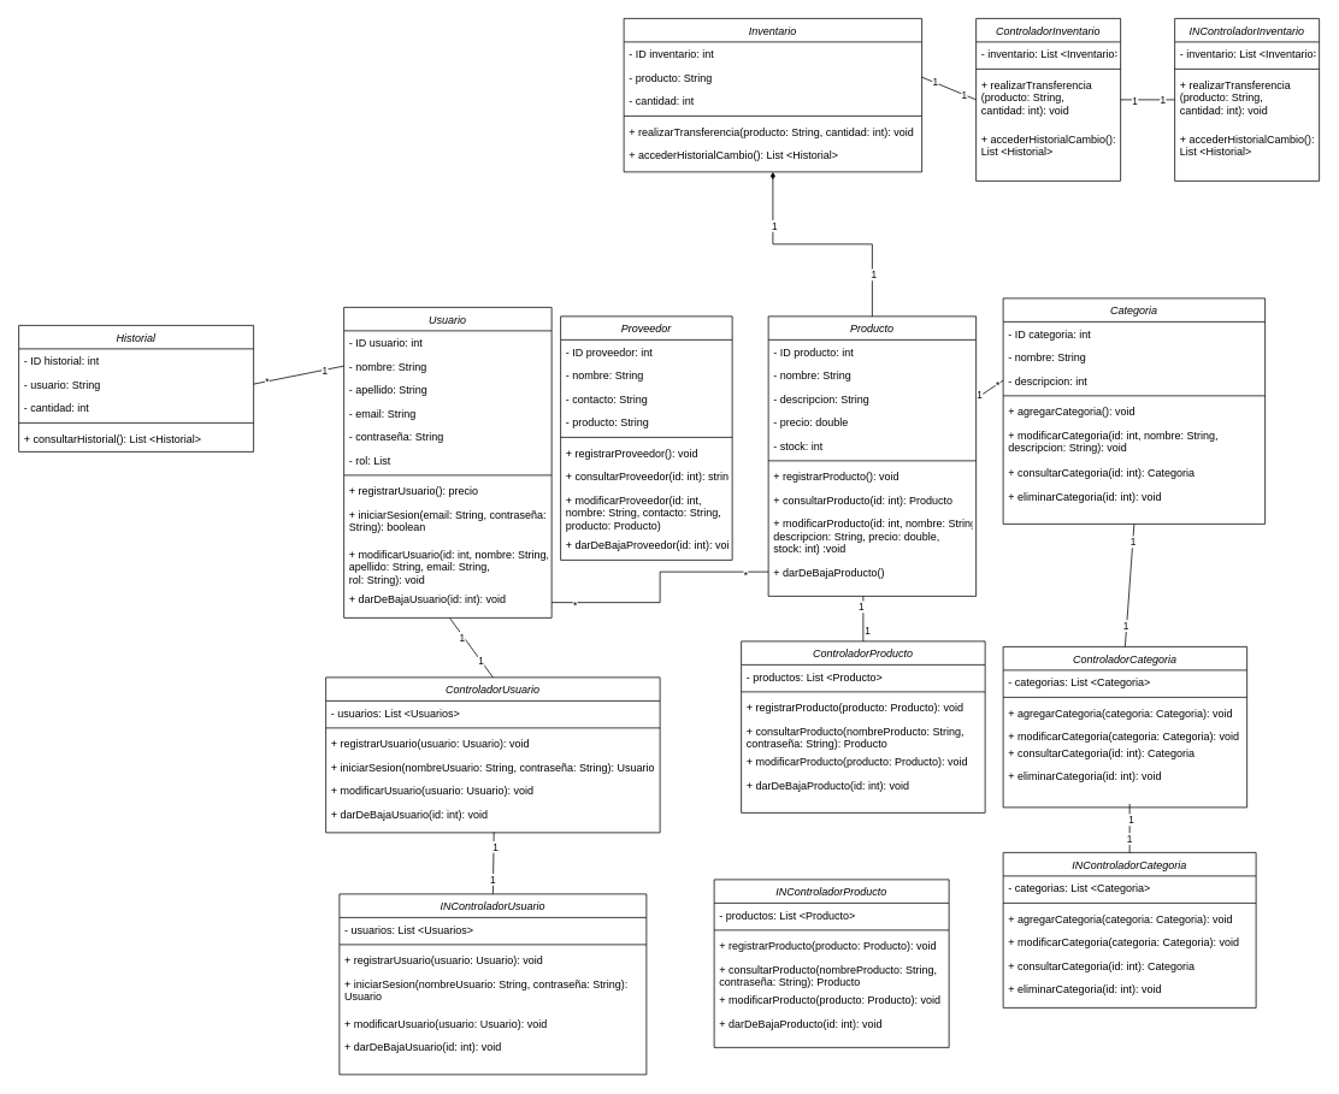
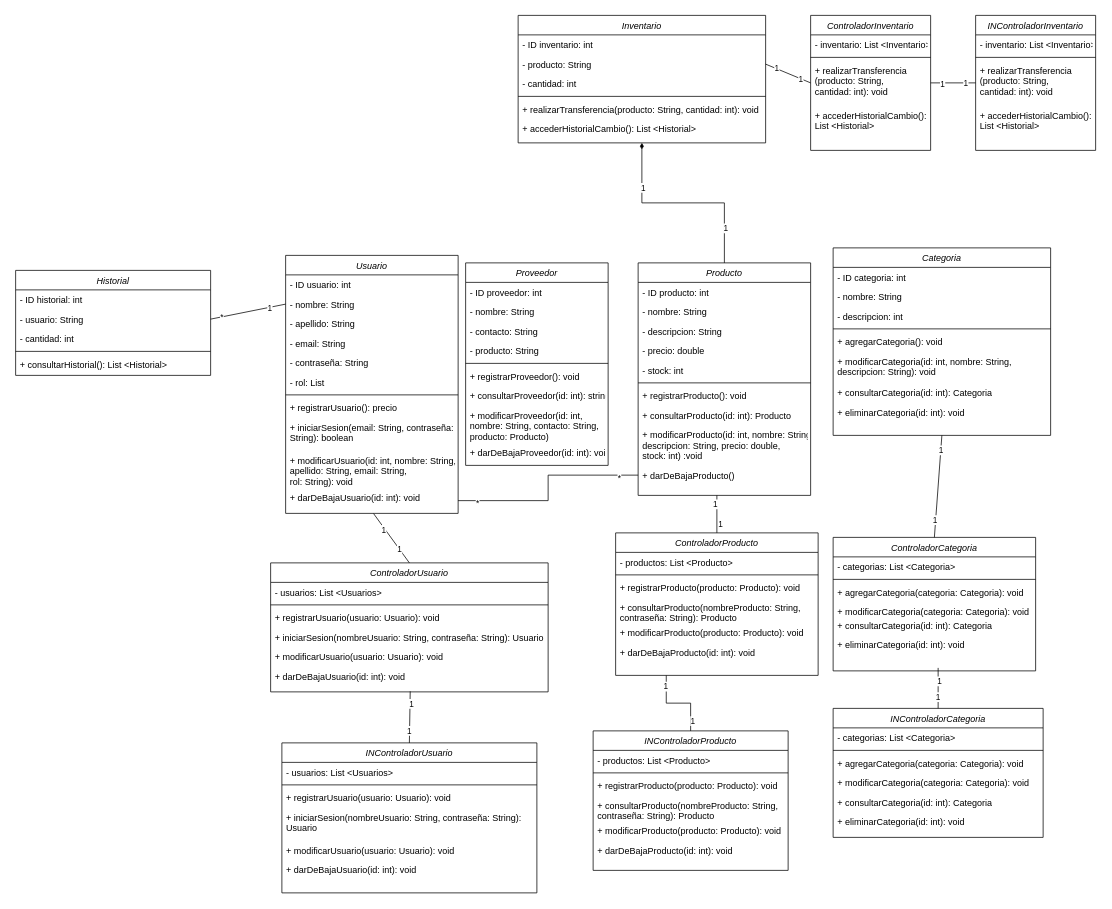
- <mxCell id="121" style="rounded=0;orthogonalLoop=1;jettySize=auto;html=1;exitX=1;exitY=0.5;exitDx=0;exitDy=0;entryX=0;entryY=0.5;entryDx=0;entryDy=0;endArrow=none;endFill=0;" parent="1" source="33" target="64" edge="1"><mxGeometry relative="1" as="geometry" /></mxCell>
- <mxCell id="122" value="1" style="edgeLabel;html=1;align=center;verticalAlign=middle;resizable=0;points=[];" parent="121" vertex="1" connectable="0"><mxGeometry x="-0.664" y="2" relative="1" as="geometry"><mxPoint as="offset" /></mxGeometry></mxCell>
- <mxCell id="123" value="*" style="edgeLabel;html=1;align=center;verticalAlign=middle;resizable=0;points=[];" parent="121" vertex="1" connectable="0"><mxGeometry x="0.496" y="-1" relative="1" as="geometry"><mxPoint as="offset" /></mxGeometry></mxCell>
+ <mxCell id="96" style="rounded=0;orthogonalLoop=1;jettySize=auto;html=1;exitX=0.5;exitY=0;exitDx=0;exitDy=0;entryX=0.25;entryY=1;entryDx=0;entryDy=0;edgeStyle=orthogonalEdgeStyle;endArrow=none;endFill=0;" parent="1" source="99" target="77" edge="1"><mxGeometry relative="1" as="geometry" /></mxCell>
+ <mxCell id="97" value="1" style="edgeLabel;html=1;align=center;verticalAlign=middle;resizable=0;points=[];" parent="96" vertex="1" connectable="0"><mxGeometry x="0.722" y="1" relative="1" as="geometry"><mxPoint as="offset" /></mxGeometry></mxCell>
+ <mxCell id="98" value="1" style="edgeLabel;html=1;align=center;verticalAlign=middle;resizable=0;points=[];" parent="96" vertex="1" connectable="0"><mxGeometry x="-0.733" y="-2" relative="1" as="geometry"><mxPoint as="offset" /></mxGeometry></mxCell>
